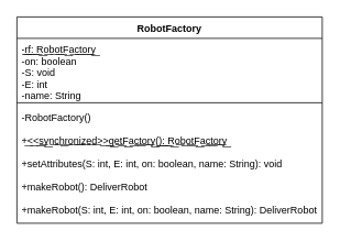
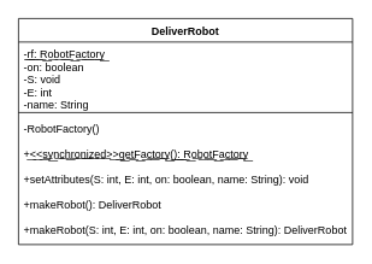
- <mxCell id="2" value="RobotFactory" style="swimlane;fontStyle=1;align=center;verticalAlign=top;childLayout=stackLayout;horizontal=1;startSize=26;horizontalStack=0;resizeParent=1;resizeParentMax=0;resizeLast=0;collapsible=1;marginBottom=0;" parent="1" vertex="1"><mxGeometry x="20" y="20" width="370" height="250" as="geometry" /></mxCell>
+ <mxCell id="2" value="DeliverRobot" style="swimlane;fontStyle=1;align=center;verticalAlign=top;childLayout=stackLayout;horizontal=1;startSize=26;horizontalStack=0;resizeParent=1;resizeParentMax=0;resizeLast=0;collapsible=1;marginBottom=0;" parent="1" vertex="1"><mxGeometry x="20" y="20" width="370" height="250" as="geometry" /></mxCell>
